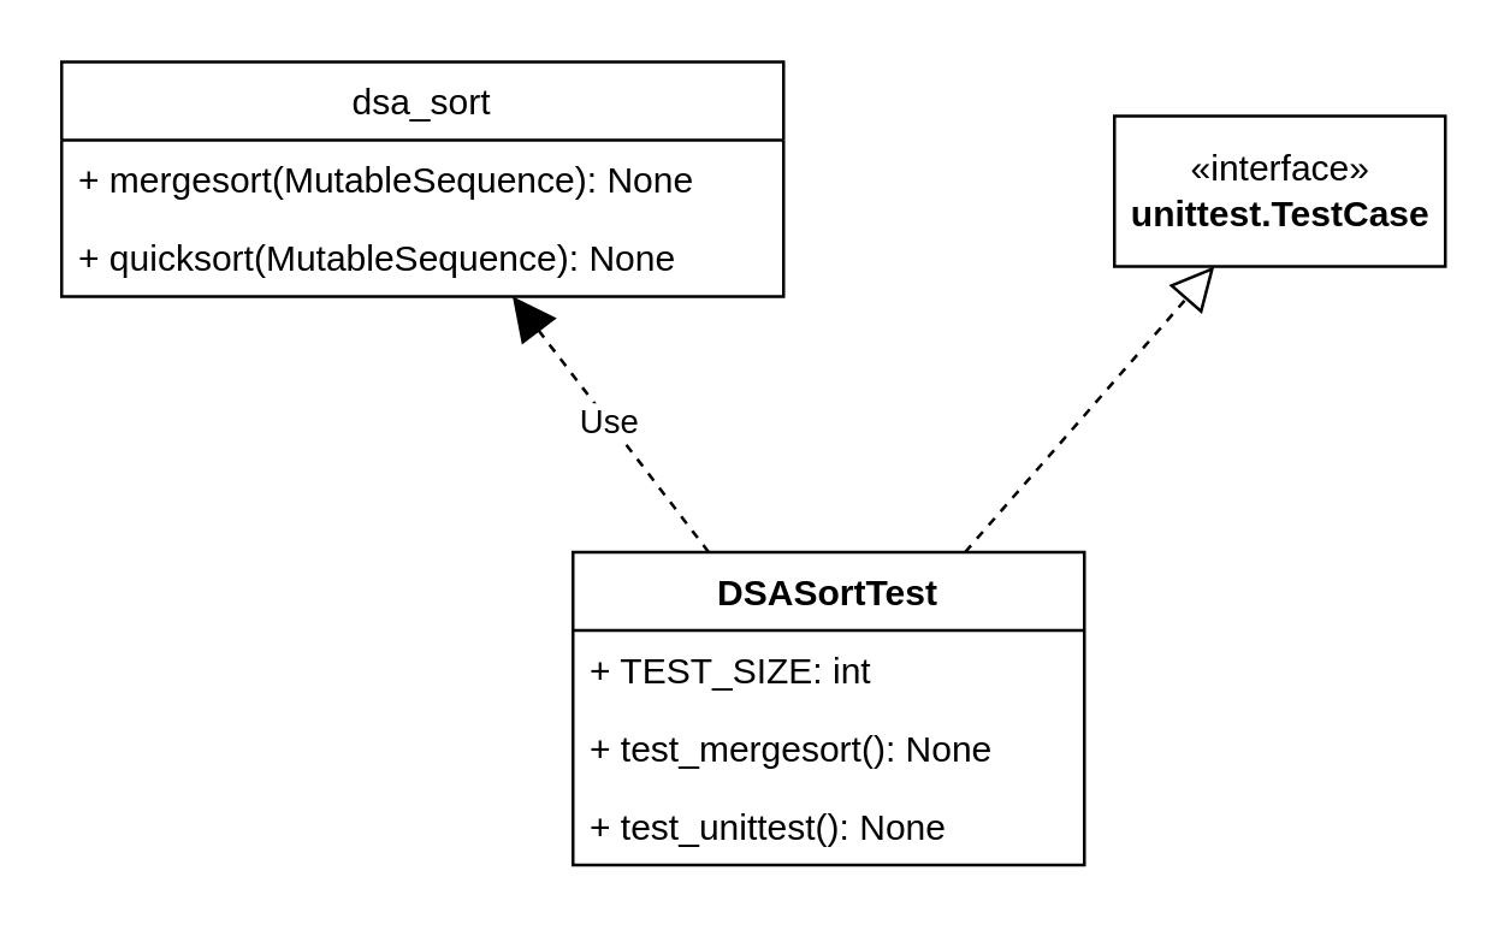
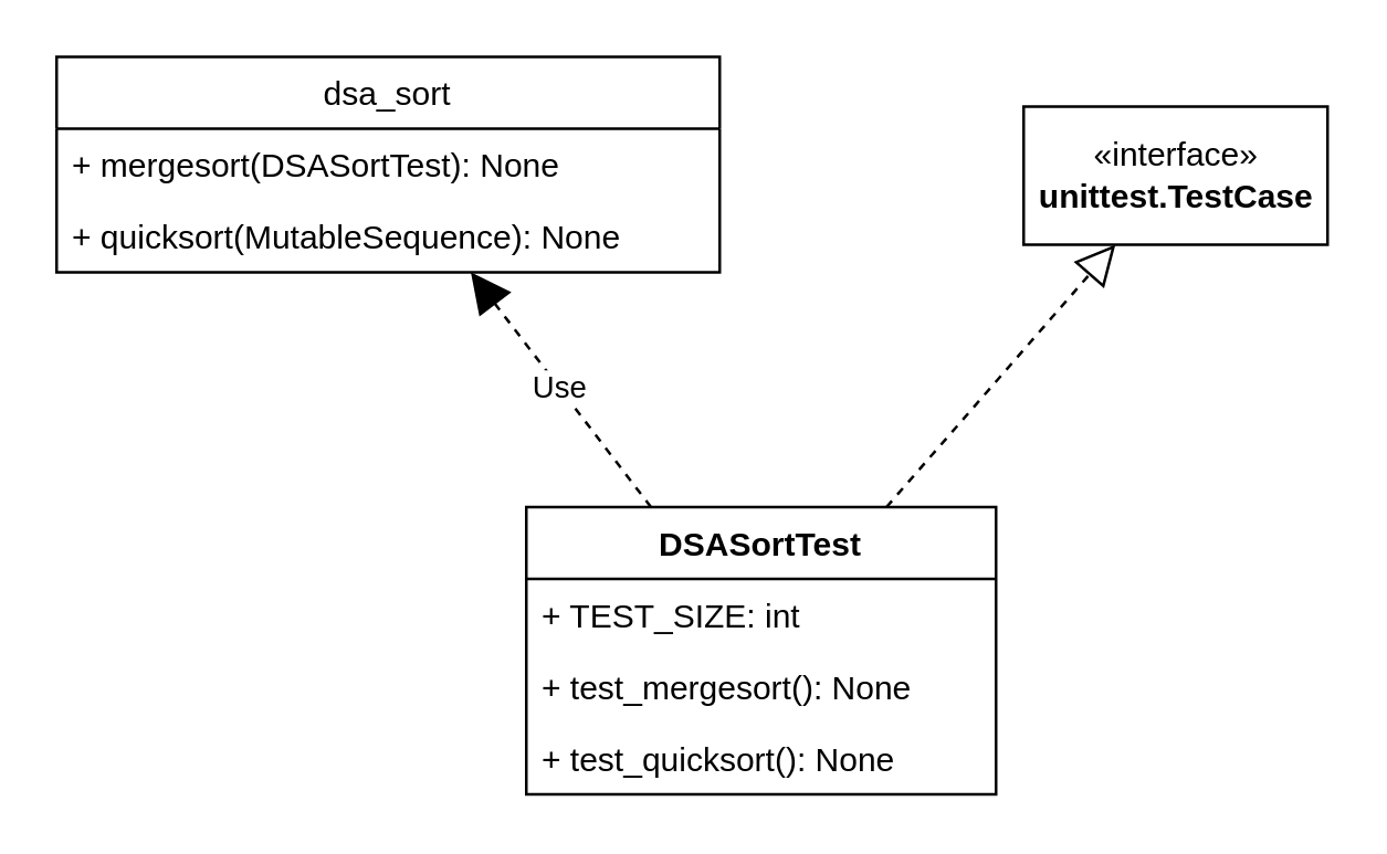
- <mxCell id="3" value="+ mergesort(MutableSequence): None" style="text;strokeColor=none;fillColor=none;align=left;verticalAlign=top;spacingLeft=4;spacingRight=4;overflow=hidden;rotatable=0;points=[[0,0.5],[1,0.5]];portConstraint=eastwest;" vertex="1" parent="2"><mxGeometry y="26" width="240" height="26" as="geometry" /></mxCell>
+ <mxCell id="3" value="+ mergesort(DSASortTest): None" style="text;strokeColor=none;fillColor=none;align=left;verticalAlign=top;spacingLeft=4;spacingRight=4;overflow=hidden;rotatable=0;points=[[0,0.5],[1,0.5]];portConstraint=eastwest;" vertex="1" parent="2"><mxGeometry y="26" width="240" height="26" as="geometry" /></mxCell>
- <mxCell id="8" value="+ test_unittest(): None" style="text;strokeColor=none;fillColor=none;align=left;verticalAlign=top;spacingLeft=4;spacingRight=4;overflow=hidden;rotatable=0;points=[[0,0.5],[1,0.5]];portConstraint=eastwest;" vertex="1" parent="5"><mxGeometry y="78" width="170" height="26" as="geometry" /></mxCell>
+ <mxCell id="8" value="+ test_quicksort(): None" style="text;strokeColor=none;fillColor=none;align=left;verticalAlign=top;spacingLeft=4;spacingRight=4;overflow=hidden;rotatable=0;points=[[0,0.5],[1,0.5]];portConstraint=eastwest;" vertex="1" parent="5"><mxGeometry y="78" width="170" height="26" as="geometry" /></mxCell>
